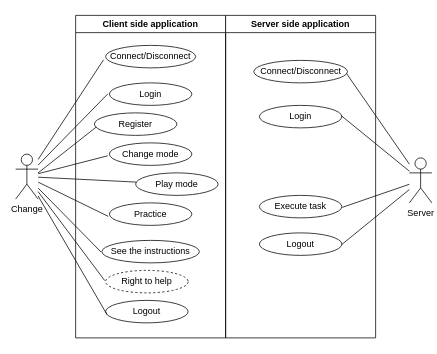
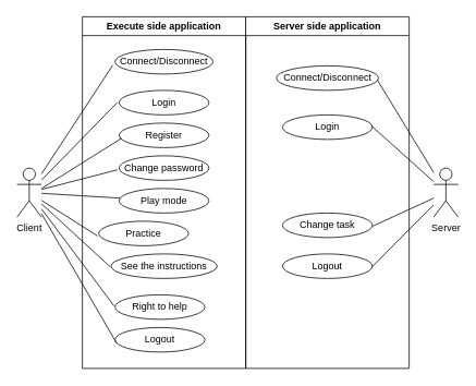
- <mxCell id="4" value="Client side application" style="swimlane;whiteSpace=wrap;html=1;startSize=23;" vertex="1" parent="1"><mxGeometry x="100" y="20" width="200" height="430" as="geometry"><mxRectangle x="200" y="200" width="170" height="30" as="alternateBounds" /></mxGeometry></mxCell>
+ <mxCell id="4" value="Execute side application" style="swimlane;whiteSpace=wrap;html=1;startSize=23;" vertex="1" parent="1"><mxGeometry x="100" y="20" width="200" height="430" as="geometry"><mxRectangle x="200" y="200" width="170" height="30" as="alternateBounds" /></mxGeometry></mxCell>
- <mxCell id="9" value="Register" style="ellipse;whiteSpace=wrap;html=1;" vertex="1" parent="4"><mxGeometry x="25" y="130" width="110" height="30" as="geometry" /></mxCell>
+ <mxCell id="9" value="Register" style="ellipse;whiteSpace=wrap;html=1;" vertex="1" parent="4"><mxGeometry x="45" y="130" width="110" height="30" as="geometry" /></mxCell>
- <mxCell id="10" value="Change mode" style="ellipse;whiteSpace=wrap;html=1;" vertex="1" parent="4"><mxGeometry x="45" y="170" width="110" height="30" as="geometry" /></mxCell>
+ <mxCell id="10" value="Change password" style="ellipse;whiteSpace=wrap;html=1;" vertex="1" parent="4"><mxGeometry x="45" y="170" width="110" height="30" as="geometry" /></mxCell>
- <mxCell id="2" value="Server" style="shape=umlActor;verticalLabelPosition=bottom;verticalAlign=top;html=1;outlineConnect=0;" vertex="1" parent="1"><mxGeometry x="545" y="210" width="30" height="60" as="geometry" /></mxCell>
+ <mxCell id="2" value="Server" style="shape=umlActor;verticalLabelPosition=bottom;verticalAlign=top;html=1;outlineConnect=0;" vertex="1" parent="1"><mxGeometry x="530" y="205" width="30" height="60" as="geometry" /></mxCell>
- <mxCell id="8" value="Play mode" style="ellipse;whiteSpace=wrap;html=1;" vertex="1" parent="4"><mxGeometry x="80" y="210" width="110" height="30" as="geometry" /></mxCell>
+ <mxCell id="8" value="Play mode" style="ellipse;whiteSpace=wrap;html=1;" vertex="1" parent="4"><mxGeometry x="45" y="210" width="110" height="30" as="geometry" /></mxCell>
- <mxCell id="17" value="Execute task" style="ellipse;whiteSpace=wrap;html=1;" vertex="1" parent="14"><mxGeometry x="45" y="240" width="110" height="30" as="geometry" /></mxCell>
+ <mxCell id="17" value="Change task" style="ellipse;whiteSpace=wrap;html=1;" vertex="1" parent="14"><mxGeometry x="45" y="240" width="110" height="30" as="geometry" /></mxCell>
- <mxCell id="3" value="Change" style="shape=umlActor;verticalLabelPosition=bottom;verticalAlign=top;html=1;outlineConnect=0;" vertex="1" parent="1"><mxGeometry x="20" y="205" width="30" height="60" as="geometry" /></mxCell>
+ <mxCell id="3" value="Client" style="shape=umlActor;verticalLabelPosition=bottom;verticalAlign=top;html=1;outlineConnect=0;" vertex="1" parent="1"><mxGeometry x="20" y="205" width="30" height="60" as="geometry" /></mxCell>
- <mxCell id="7" value="Practice" style="ellipse;whiteSpace=wrap;html=1;" vertex="1" parent="4"><mxGeometry x="45" y="250" width="110" height="30" as="geometry" /></mxCell>
+ <mxCell id="7" value="Practice" style="ellipse;whiteSpace=wrap;html=1;" vertex="1" parent="4"><mxGeometry x="20" y="250" width="110" height="30" as="geometry" /></mxCell>
- <mxCell id="13" value="See the instructions" style="ellipse;whiteSpace=wrap;html=1;" vertex="1" parent="4"><mxGeometry x="35" y="300" width="130" height="30" as="geometry" /></mxCell>
+ <mxCell id="13" value="See the instructions" style="ellipse;whiteSpace=wrap;html=1;" vertex="1" parent="4"><mxGeometry x="35" y="290" width="130" height="30" as="geometry" /></mxCell>
- <mxCell id="12" value="Right to help" style="ellipse;whiteSpace=wrap;html=1;dashed=1;" vertex="1" parent="4"><mxGeometry x="40" y="340" width="110" height="30" as="geometry" /></mxCell>
+ <mxCell id="12" value="Right to help" style="ellipse;whiteSpace=wrap;html=1;" vertex="1" parent="4"><mxGeometry x="40" y="340" width="110" height="30" as="geometry" /></mxCell>
